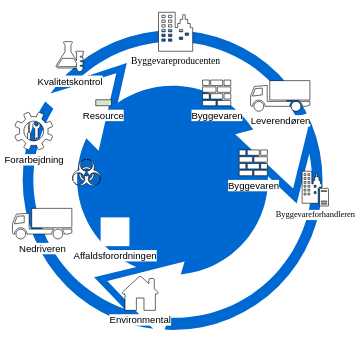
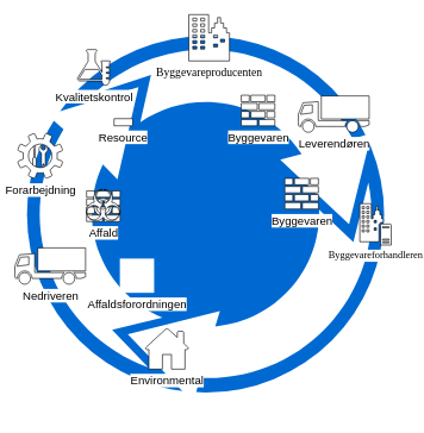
- <mxCell id="7" value="&lt;span style=&quot;font-size: 16px&quot;&gt;Kvalitetskontrol&lt;/span&gt;" style="sketch=0;pointerEvents=1;shadow=0;dashed=0;html=1;labelPosition=center;verticalLabelPosition=bottom;verticalAlign=top;outlineConnect=0;align=center;shape=mxgraph.office.concepts.lab;labelBackgroundColor=default;" parent="1" vertex="1"><mxGeometry x="92" y="69" width="47" height="50" as="geometry" /></mxCell>
+ <mxCell id="7" value="&lt;span style=&quot;font-size: 16px&quot;&gt;Kvalitetskontrol&lt;/span&gt;" style="sketch=0;pointerEvents=1;shadow=0;dashed=0;html=1;labelPosition=center;verticalLabelPosition=bottom;verticalAlign=top;outlineConnect=0;align=center;shape=mxgraph.office.concepts.lab;labelBackgroundColor=default;" parent="1" vertex="1"><mxGeometry x="107" y="69" width="47" height="50" as="geometry" /></mxCell>
- <mxCell id="17" value="Resource" style="rounded=0;whiteSpace=wrap;html=1;labelBackgroundColor=default;fontSize=16;labelPosition=center;verticalLabelPosition=bottom;align=center;verticalAlign=top;fillColor=#d5e8d4;" parent="1" vertex="1"><mxGeometry x="159" y="166" width="26" height="10" as="geometry" /></mxCell>
+ <mxCell id="17" value="Resource" style="rounded=0;whiteSpace=wrap;html=1;labelBackgroundColor=default;fontSize=16;labelPosition=center;verticalLabelPosition=bottom;align=center;verticalAlign=top;" parent="1" vertex="1"><mxGeometry x="159" y="166" width="26" height="10" as="geometry" /></mxCell>
+ <mxCell id="14" value="&lt;font style=&quot;font-size: 16px&quot;&gt;Affald&lt;/font&gt;" style="sketch=0;pointerEvents=1;shadow=0;dashed=0;html=1;labelPosition=center;verticalLabelPosition=bottom;verticalAlign=top;outlineConnect=0;align=center;shape=mxgraph.office.concepts.firewall;labelBackgroundColor=default;" parent="1" vertex="1"><mxGeometry x="120.4" y="267.06" width="47" height="43" as="geometry" /></mxCell>
- <mxCell id="3" value="Environmental&lt;div&gt;Resource&lt;/div&gt;" style="shadow=0;dashed=0;html=1;strokeColor=none;shape=mxgraph.mscae.general.continuous_cycle;fillColor=#ffffff;rounded=0;comic=0;fontFamily=Verdana;fontSize=14;fontColor=#FFFFFF;verticalAlign=top;labelPosition=center;verticalLabelPosition=bottom;align=center;" parent="1" vertex="1"><mxGeometry x="45.05" y="60" width="483.9" height="504.06" as="geometry" /></mxCell>
+ <mxCell id="3" value="Environmental&lt;div&gt;Awareness&lt;/div&gt;" style="shadow=0;dashed=0;html=1;strokeColor=none;shape=mxgraph.mscae.general.continuous_cycle;fillColor=#ffffff;rounded=0;comic=0;fontFamily=Verdana;fontSize=14;fontColor=#FFFFFF;verticalAlign=top;labelPosition=center;verticalLabelPosition=bottom;align=center;" parent="1" vertex="1"><mxGeometry x="45.05" y="60" width="483.9" height="504.06" as="geometry" /></mxCell>
